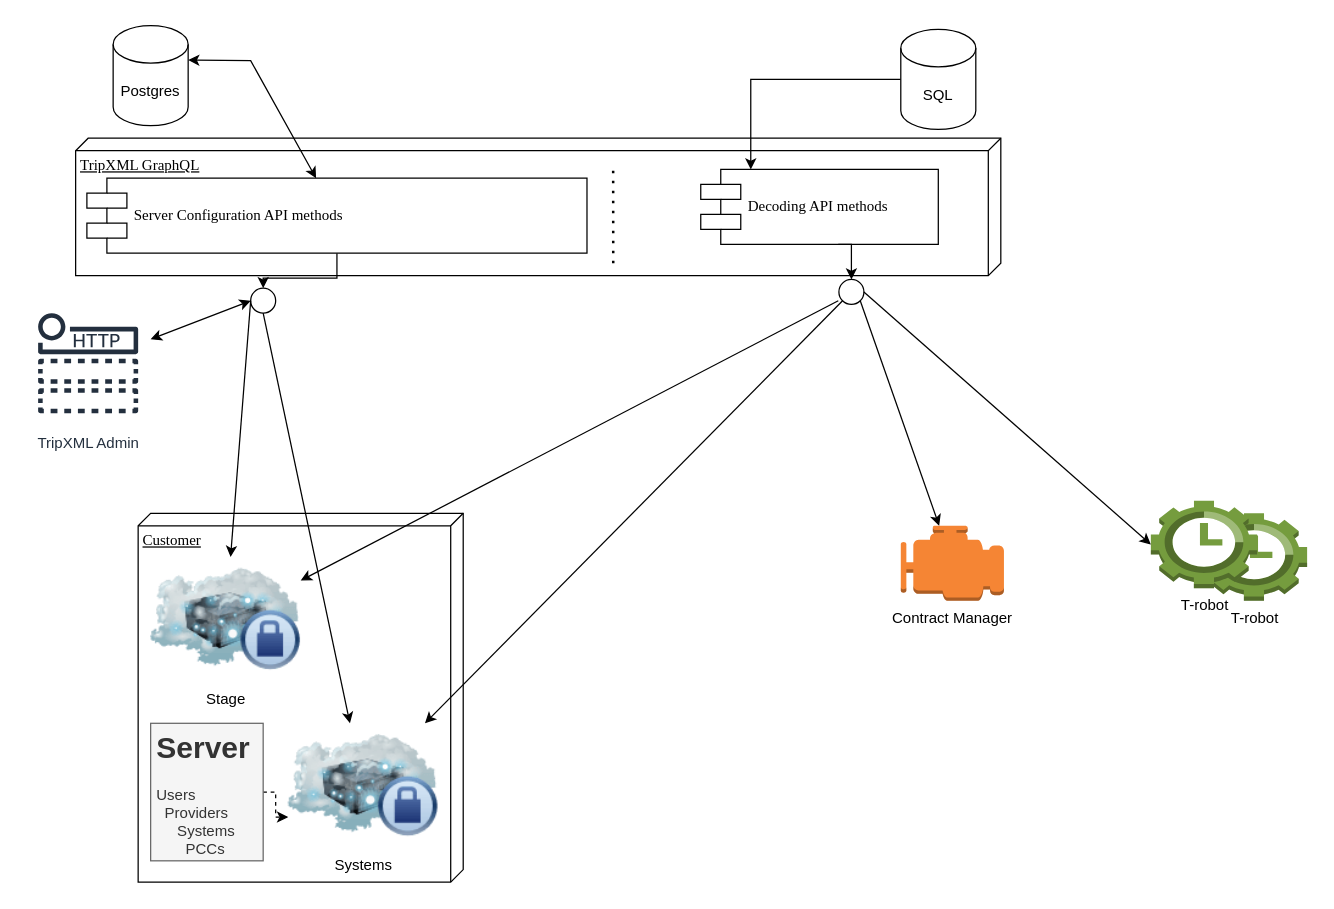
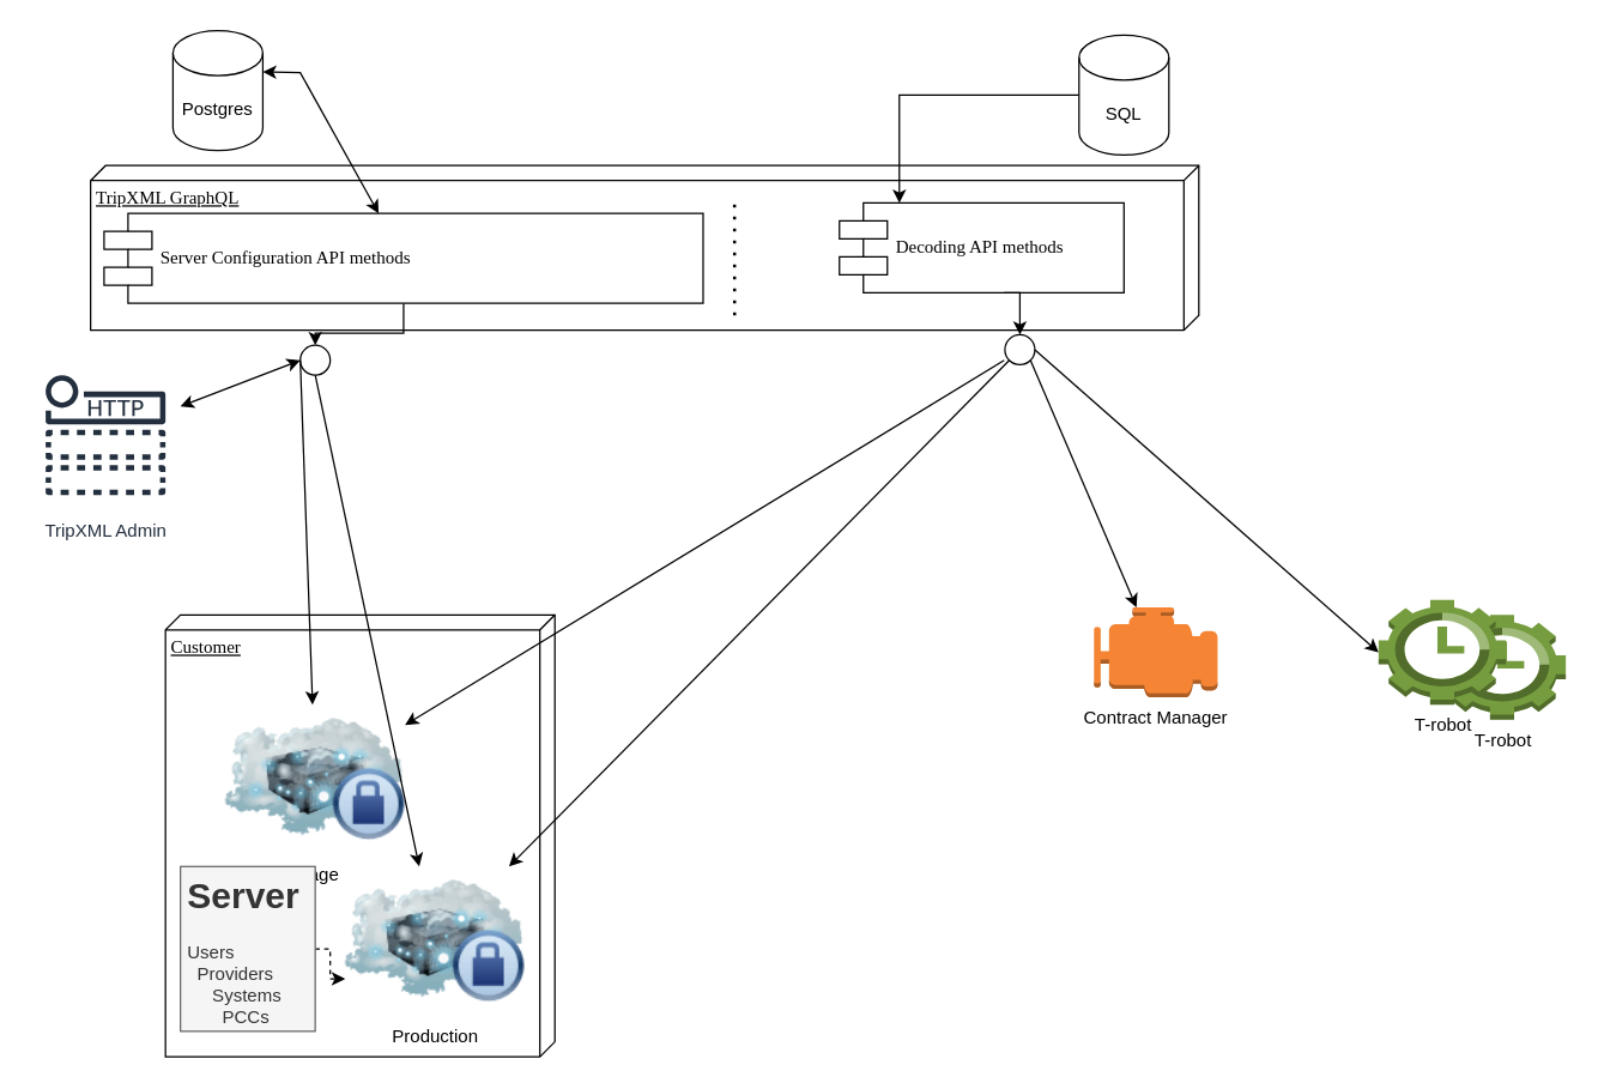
- <mxCell id="6" value="Postgres" style="shape=cylinder3;whiteSpace=wrap;html=1;boundedLbl=1;backgroundOutline=1;size=15;" vertex="1" parent="1"><mxGeometry x="90" y="20" width="60" height="80" as="geometry" /></mxCell>
+ <mxCell id="6" value="Postgres" style="shape=cylinder3;whiteSpace=wrap;html=1;boundedLbl=1;backgroundOutline=1;size=15;" vertex="1" parent="1"><mxGeometry x="115" y="20" width="60" height="80" as="geometry" /></mxCell>
- <mxCell id="25" value="Contract Manager" style="outlineConnect=0;dashed=0;verticalLabelPosition=bottom;verticalAlign=top;align=center;html=1;shape=mxgraph.aws3.emr_engine;fillColor=#F58534;gradientColor=none;" vertex="1" parent="1"><mxGeometry x="720" y="420" width="82.5" height="60" as="geometry" /></mxCell>
+ <mxCell id="25" value="Contract Manager" style="outlineConnect=0;dashed=0;verticalLabelPosition=bottom;verticalAlign=top;align=center;html=1;shape=mxgraph.aws3.emr_engine;fillColor=#F58534;gradientColor=none;" vertex="1" parent="1"><mxGeometry x="730" y="405" width="82.5" height="60" as="geometry" /></mxCell>
- <mxCell id="12" value="Stage" style="image;html=1;image=img/lib/clip_art/networking/Cloud_Server_Private_128x128.png" vertex="1" parent="1"><mxGeometry x="120" y="445" width="120" height="100" as="geometry" /></mxCell>
+ <mxCell id="12" value="Stage" style="image;html=1;image=img/lib/clip_art/networking/Cloud_Server_Private_128x128.png" vertex="1" parent="1"><mxGeometry x="150" y="470" width="120" height="100" as="geometry" /></mxCell>
- <mxCell id="13" value="Systems" style="image;html=1;image=img/lib/clip_art/networking/Cloud_Server_Private_128x128.png" vertex="1" parent="1"><mxGeometry x="230" y="578" width="120" height="100" as="geometry" /></mxCell>
+ <mxCell id="13" value="Production" style="image;html=1;image=img/lib/clip_art/networking/Cloud_Server_Private_128x128.png" vertex="1" parent="1"><mxGeometry x="230" y="578" width="120" height="100" as="geometry" /></mxCell>
